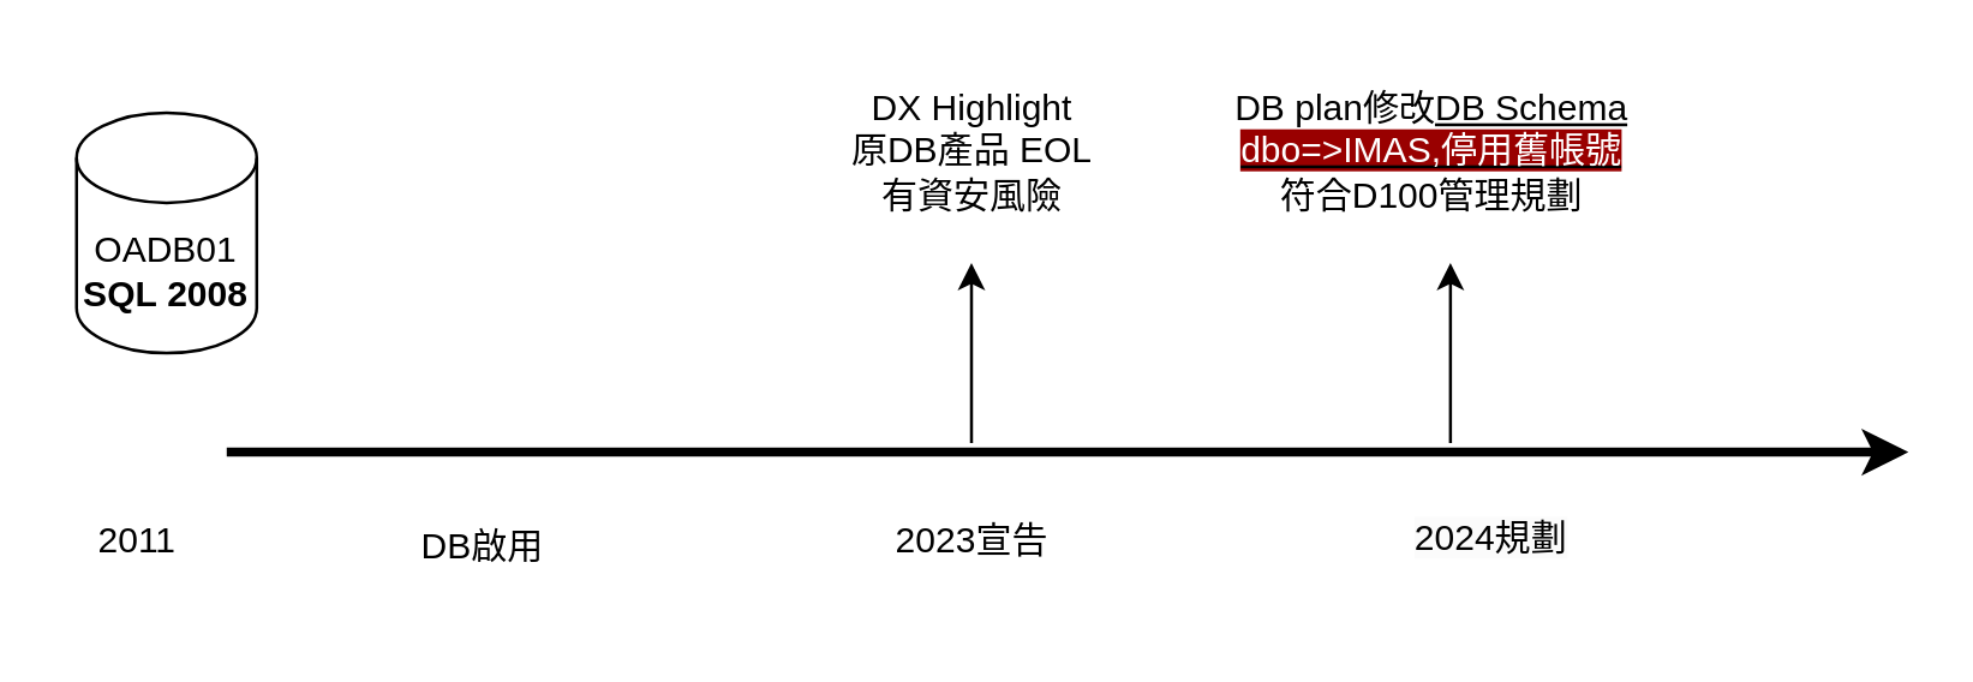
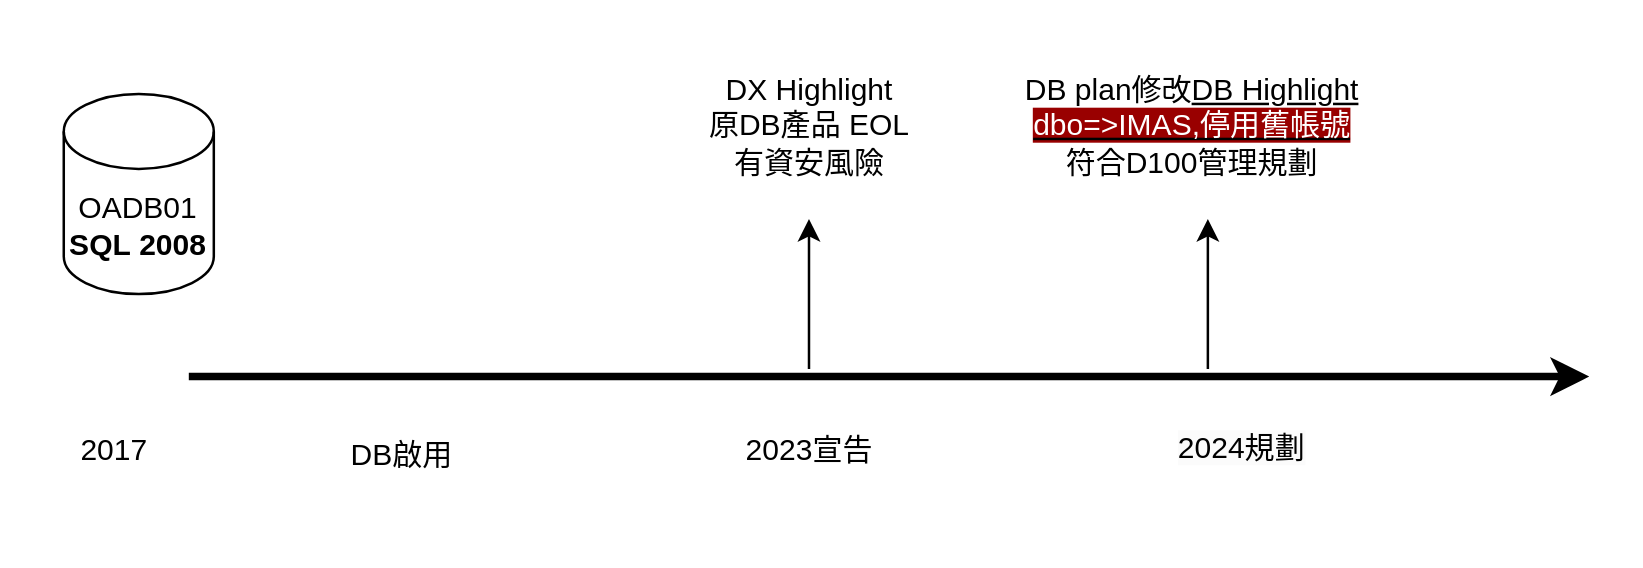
- <mxCell id="8" value="DB plan修改&lt;span style=&quot;background-color: transparent; color: light-dark(rgb(0, 0, 0), rgb(255, 255, 255));&quot;&gt;&lt;u&gt;DB Schema&lt;/u&gt;&lt;/span&gt;&lt;div&gt;&lt;u style=&quot;background-color: light-dark(rgb(153, 0, 0), rgb(255, 255, 255));&quot;&gt;&lt;font style=&quot;color: rgb(255, 255, 255);&quot;&gt;dbo=&amp;gt;IMAS,停用舊帳號&lt;br&gt;&lt;/font&gt;&lt;/u&gt;&lt;div&gt;&lt;span style=&quot;background-color: transparent; color: light-dark(rgb(0, 0, 0), rgb(255, 255, 255));&quot;&gt;符合D100管理規劃&lt;/span&gt;&lt;/div&gt;&lt;/div&gt;" style="text;html=1;align=center;verticalAlign=middle;resizable=0;points=[];autosize=1;strokeColor=none;fillColor=none;" parent="1" vertex="1"><mxGeometry x="401" y="20" width="150" height="60" as="geometry" /></mxCell>
+ <mxCell id="8" value="DB plan修改&lt;span style=&quot;background-color: transparent; color: light-dark(rgb(0, 0, 0), rgb(255, 255, 255));&quot;&gt;&lt;u&gt;DB Highlight&lt;/u&gt;&lt;/span&gt;&lt;div&gt;&lt;u style=&quot;background-color: light-dark(rgb(153, 0, 0), rgb(255, 255, 255));&quot;&gt;&lt;font style=&quot;color: rgb(255, 255, 255);&quot;&gt;dbo=&amp;gt;IMAS,停用舊帳號&lt;br&gt;&lt;/font&gt;&lt;/u&gt;&lt;div&gt;&lt;span style=&quot;background-color: transparent; color: light-dark(rgb(0, 0, 0), rgb(255, 255, 255));&quot;&gt;符合D100管理規劃&lt;/span&gt;&lt;/div&gt;&lt;/div&gt;" style="text;html=1;align=center;verticalAlign=middle;resizable=0;points=[];autosize=1;strokeColor=none;fillColor=none;" parent="1" vertex="1"><mxGeometry x="401" y="20" width="150" height="60" as="geometry" /></mxCell>
- <mxCell id="4" value="2011" style="text;html=1;align=center;verticalAlign=middle;resizable=0;points=[];autosize=1;strokeColor=none;fillColor=none;" parent="1" vertex="1"><mxGeometry x="20" y="165" width="50" height="30" as="geometry" /></mxCell>
+ <mxCell id="4" value="2017" style="text;html=1;align=center;verticalAlign=middle;resizable=0;points=[];autosize=1;strokeColor=none;fillColor=none;" parent="1" vertex="1"><mxGeometry x="20" y="165" width="50" height="30" as="geometry" /></mxCell>
